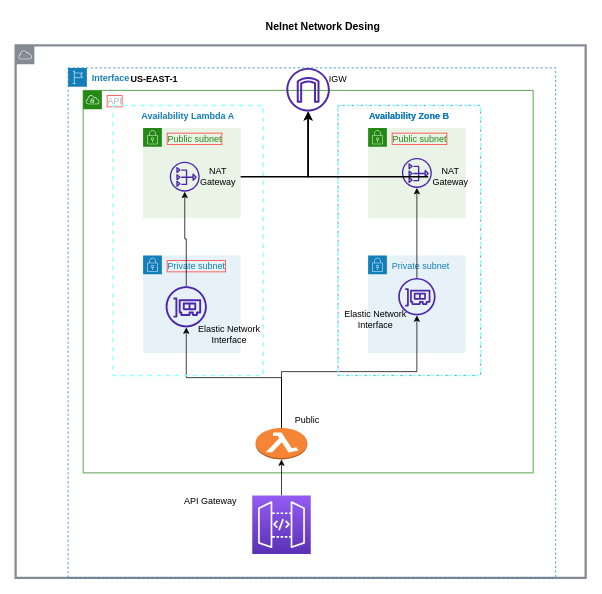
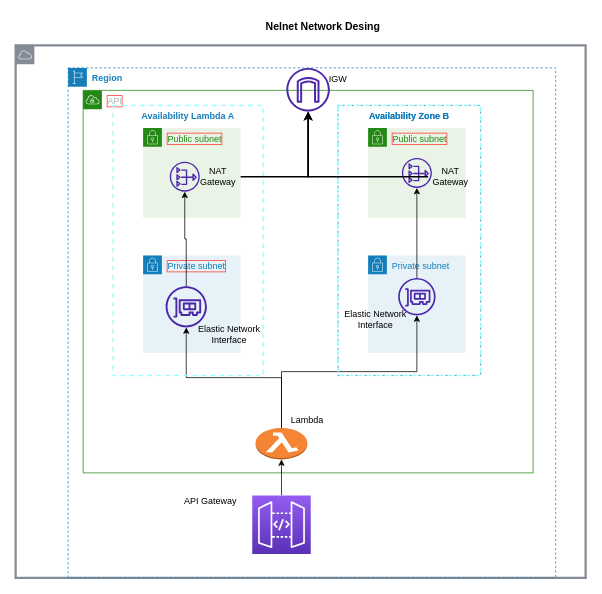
- <mxCell id="3" value="Interface" style="points=[[0,0],[0.25,0],[0.5,0],[0.75,0],[1,0],[1,0.25],[1,0.5],[1,0.75],[1,1],[0.75,1],[0.5,1],[0.25,1],[0,1],[0,0.75],[0,0.5],[0,0.25]];outlineConnect=0;gradientColor=none;html=1;fontSize=12;fontStyle=1;container=1;pointerEvents=0;collapsible=0;recursiveResize=0;shape=mxgraph.aws4.group;grIcon=mxgraph.aws4.group_region;strokeColor=#147EBA;fillColor=none;verticalAlign=top;align=left;spacingLeft=30;fontColor=#147EBA;dashed=1;whiteSpace=wrap;movable=0;resizable=0;rotatable=0;deletable=0;editable=0;connectable=0;" parent="1" vertex="1"><mxGeometry x="90" y="90" width="650" height="680" as="geometry" /></mxCell>
+ <mxCell id="3" value="Region" style="points=[[0,0],[0.25,0],[0.5,0],[0.75,0],[1,0],[1,0.25],[1,0.5],[1,0.75],[1,1],[0.75,1],[0.5,1],[0.25,1],[0,1],[0,0.75],[0,0.5],[0,0.25]];outlineConnect=0;gradientColor=none;html=1;fontSize=12;fontStyle=1;container=1;pointerEvents=0;collapsible=0;recursiveResize=0;shape=mxgraph.aws4.group;grIcon=mxgraph.aws4.group_region;strokeColor=#147EBA;fillColor=none;verticalAlign=top;align=left;spacingLeft=30;fontColor=#147EBA;dashed=1;whiteSpace=wrap;movable=0;resizable=0;rotatable=0;deletable=0;editable=0;connectable=0;" parent="1" vertex="1"><mxGeometry x="90" y="90" width="650" height="680" as="geometry" /></mxCell>
- <mxCell id="10" value="&lt;b&gt;US-EAST-1&lt;/b&gt;" style="text;html=1;strokeColor=none;fillColor=none;align=center;verticalAlign=middle;whiteSpace=wrap;rounded=0;" parent="3" vertex="1"><mxGeometry x="80" width="70" height="30" as="geometry" /></mxCell>
- <mxCell id="20" value="Public" style="text;html=1;strokeColor=none;fillColor=none;align=center;verticalAlign=middle;whiteSpace=wrap;rounded=0;" parent="14" vertex="1"><mxGeometry x="269" y="425" width="60" height="30" as="geometry" /></mxCell>
+ <mxCell id="20" value="Lambda" style="text;html=1;strokeColor=none;fillColor=none;align=center;verticalAlign=middle;whiteSpace=wrap;rounded=0;" parent="14" vertex="1"><mxGeometry x="269" y="425" width="60" height="30" as="geometry" /></mxCell>
